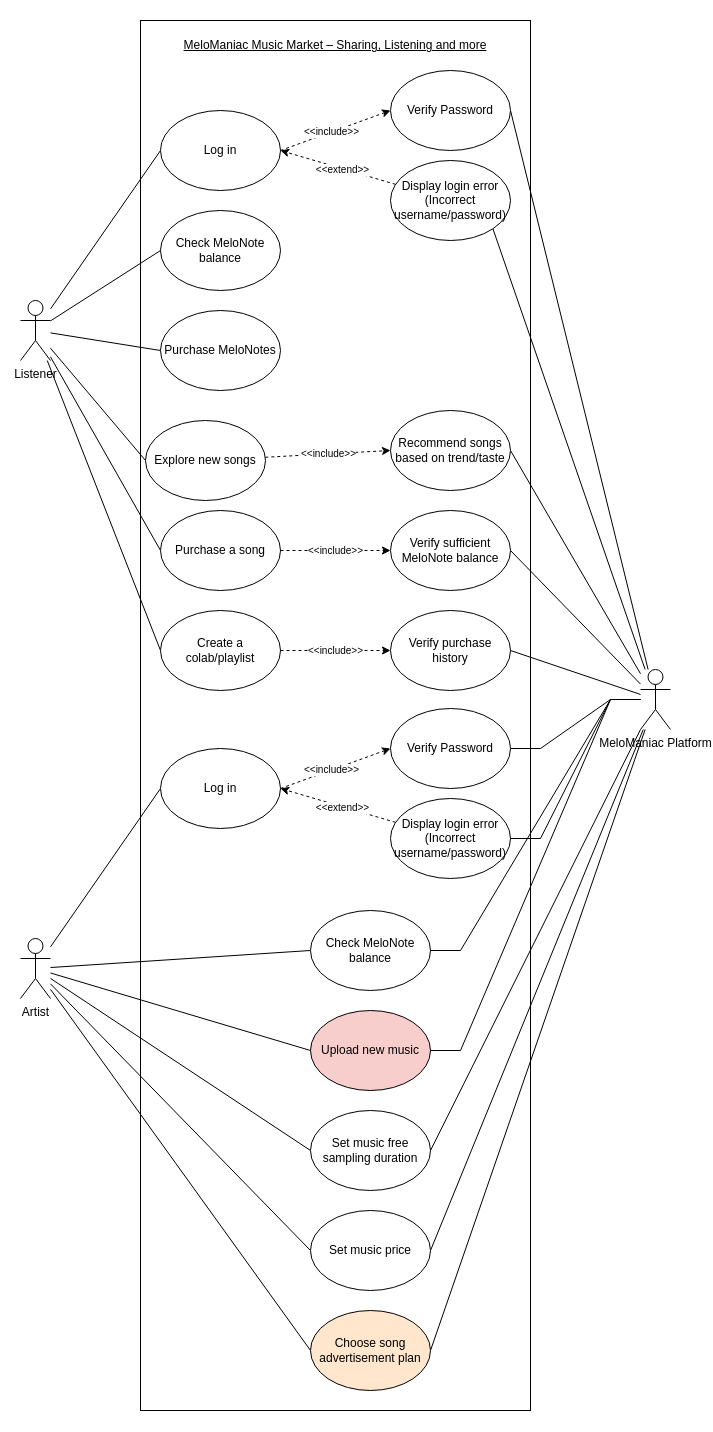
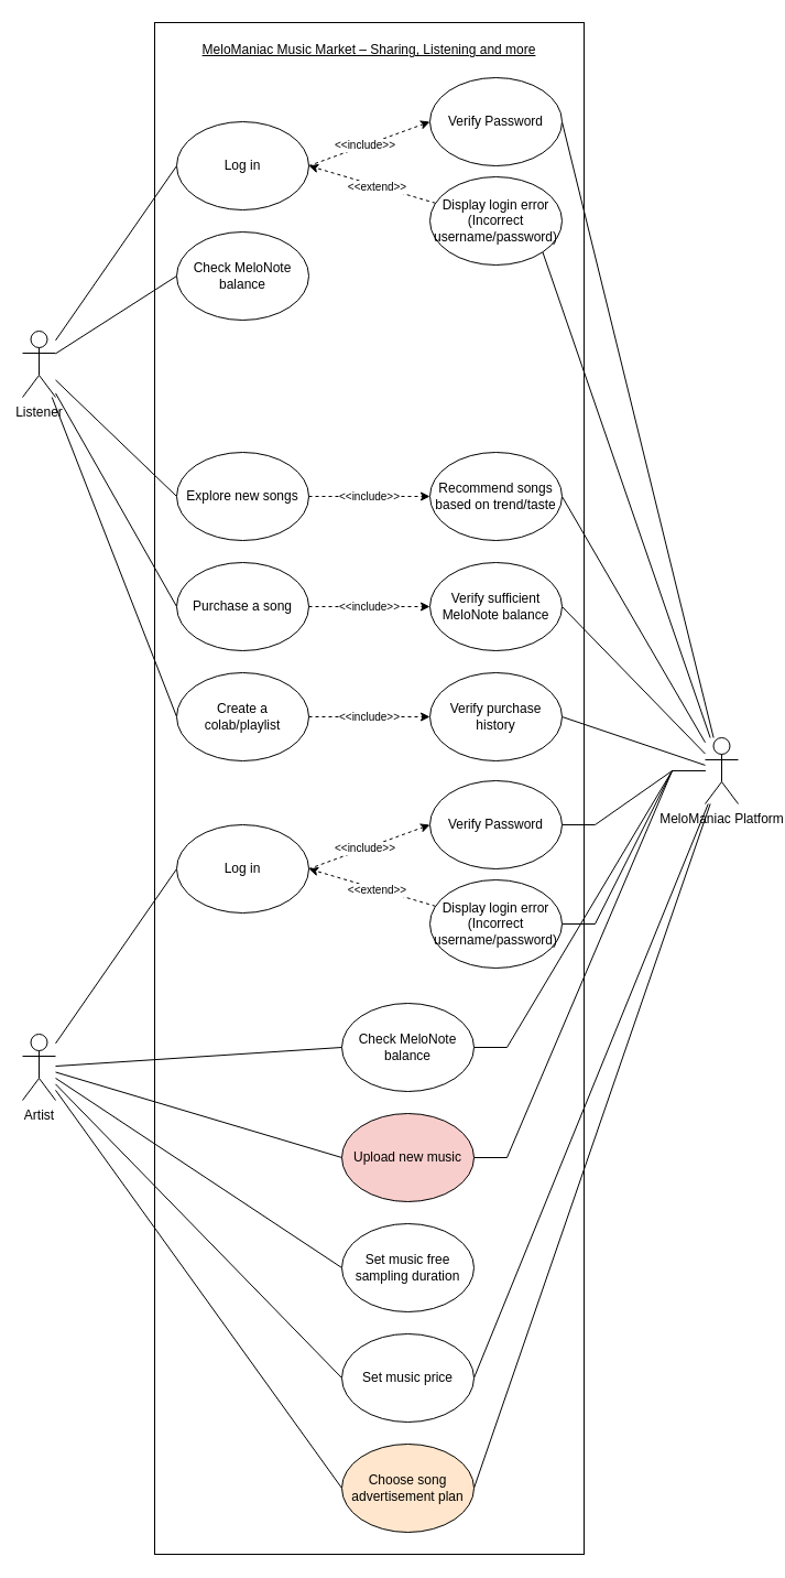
- <mxCell id="6" style="edgeStyle=none;rounded=0;orthogonalLoop=1;jettySize=auto;html=1;entryX=0;entryY=0.5;entryDx=0;entryDy=0;fontSize=12;endArrow=none;endFill=0;" edge="1" parent="1" source="10" target="39"><mxGeometry relative="1" as="geometry" /></mxCell>
- <mxCell id="39" value="Purchase MeloNotes" style="ellipse;whiteSpace=wrap;html=1;" vertex="1" parent="1"><mxGeometry x="160" y="310" width="120" height="80" as="geometry" /></mxCell>
- <mxCell id="40" value="Explore new songs" style="ellipse;whiteSpace=wrap;html=1;" vertex="1" parent="1"><mxGeometry x="145" y="420" width="120" height="80" as="geometry" /></mxCell>
+ <mxCell id="40" value="Explore new songs" style="ellipse;whiteSpace=wrap;html=1;" vertex="1" parent="1"><mxGeometry x="160" y="410" width="120" height="80" as="geometry" /></mxCell>
- <mxCell id="20" style="rounded=0;orthogonalLoop=1;jettySize=auto;html=1;entryX=1;entryY=0.5;entryDx=0;entryDy=0;fontSize=10;endArrow=none;endFill=0;" edge="1" parent="1" source="23" target="58"><mxGeometry relative="1" as="geometry" /></mxCell>
